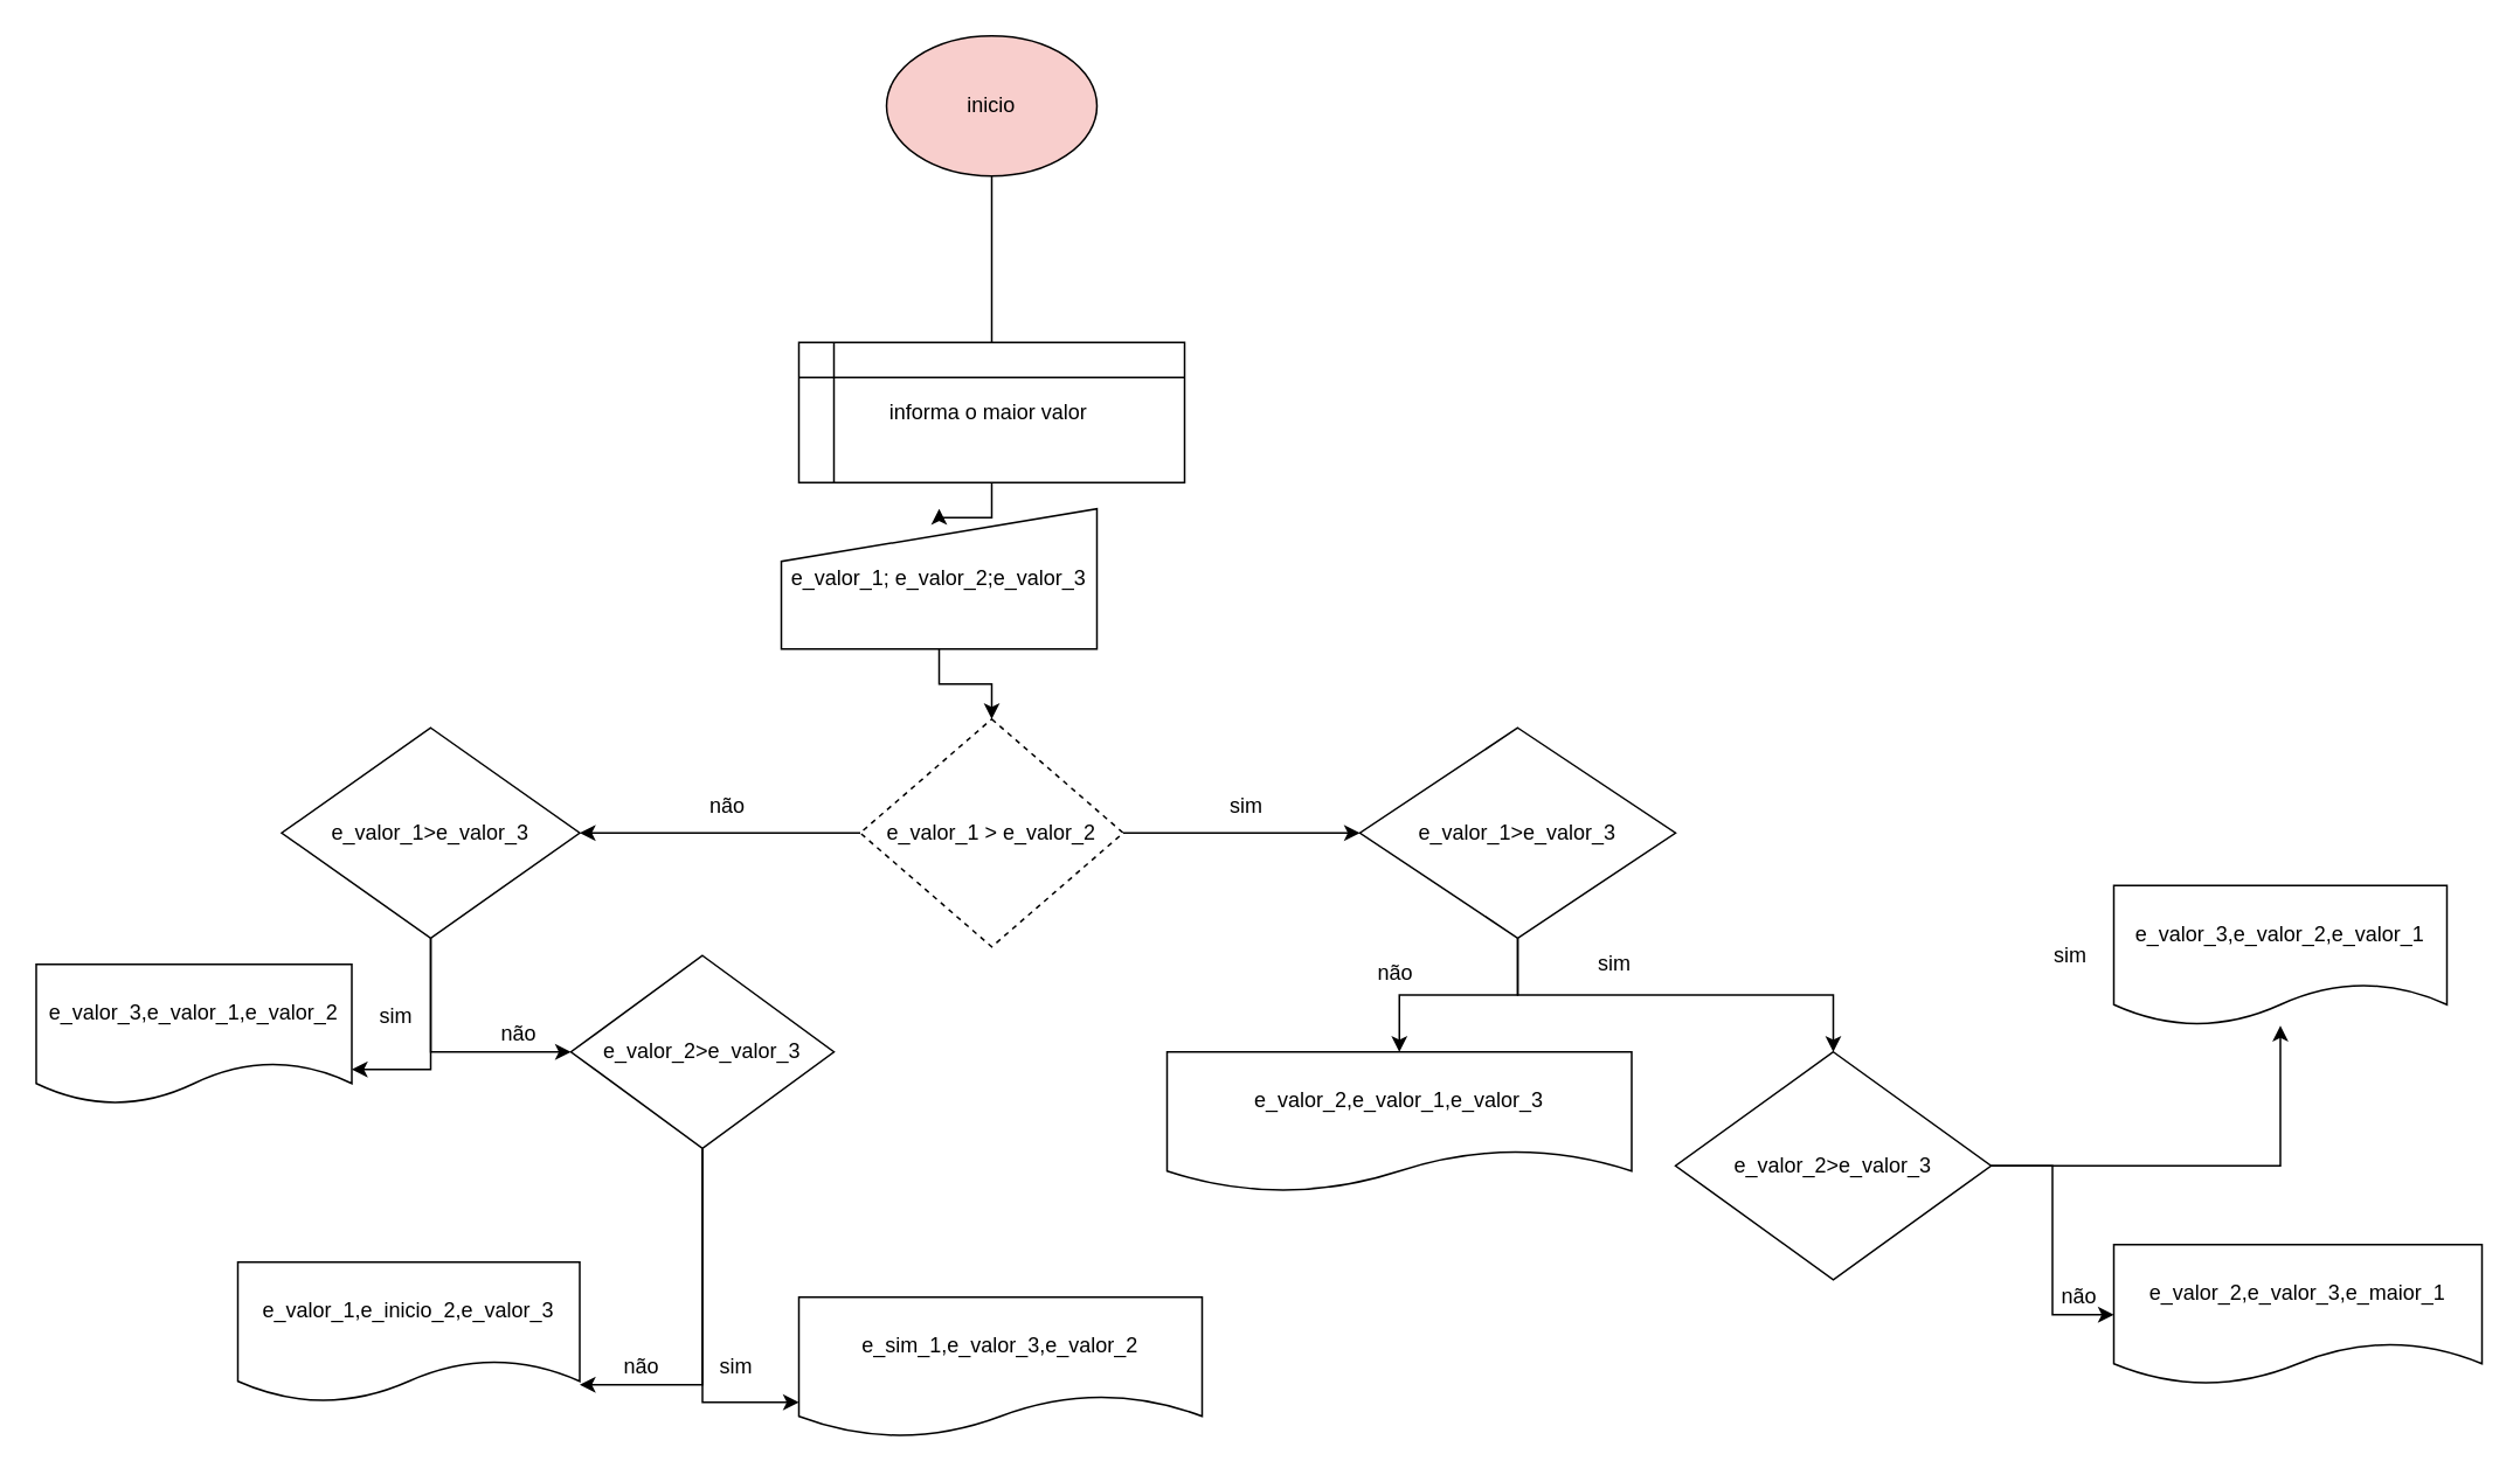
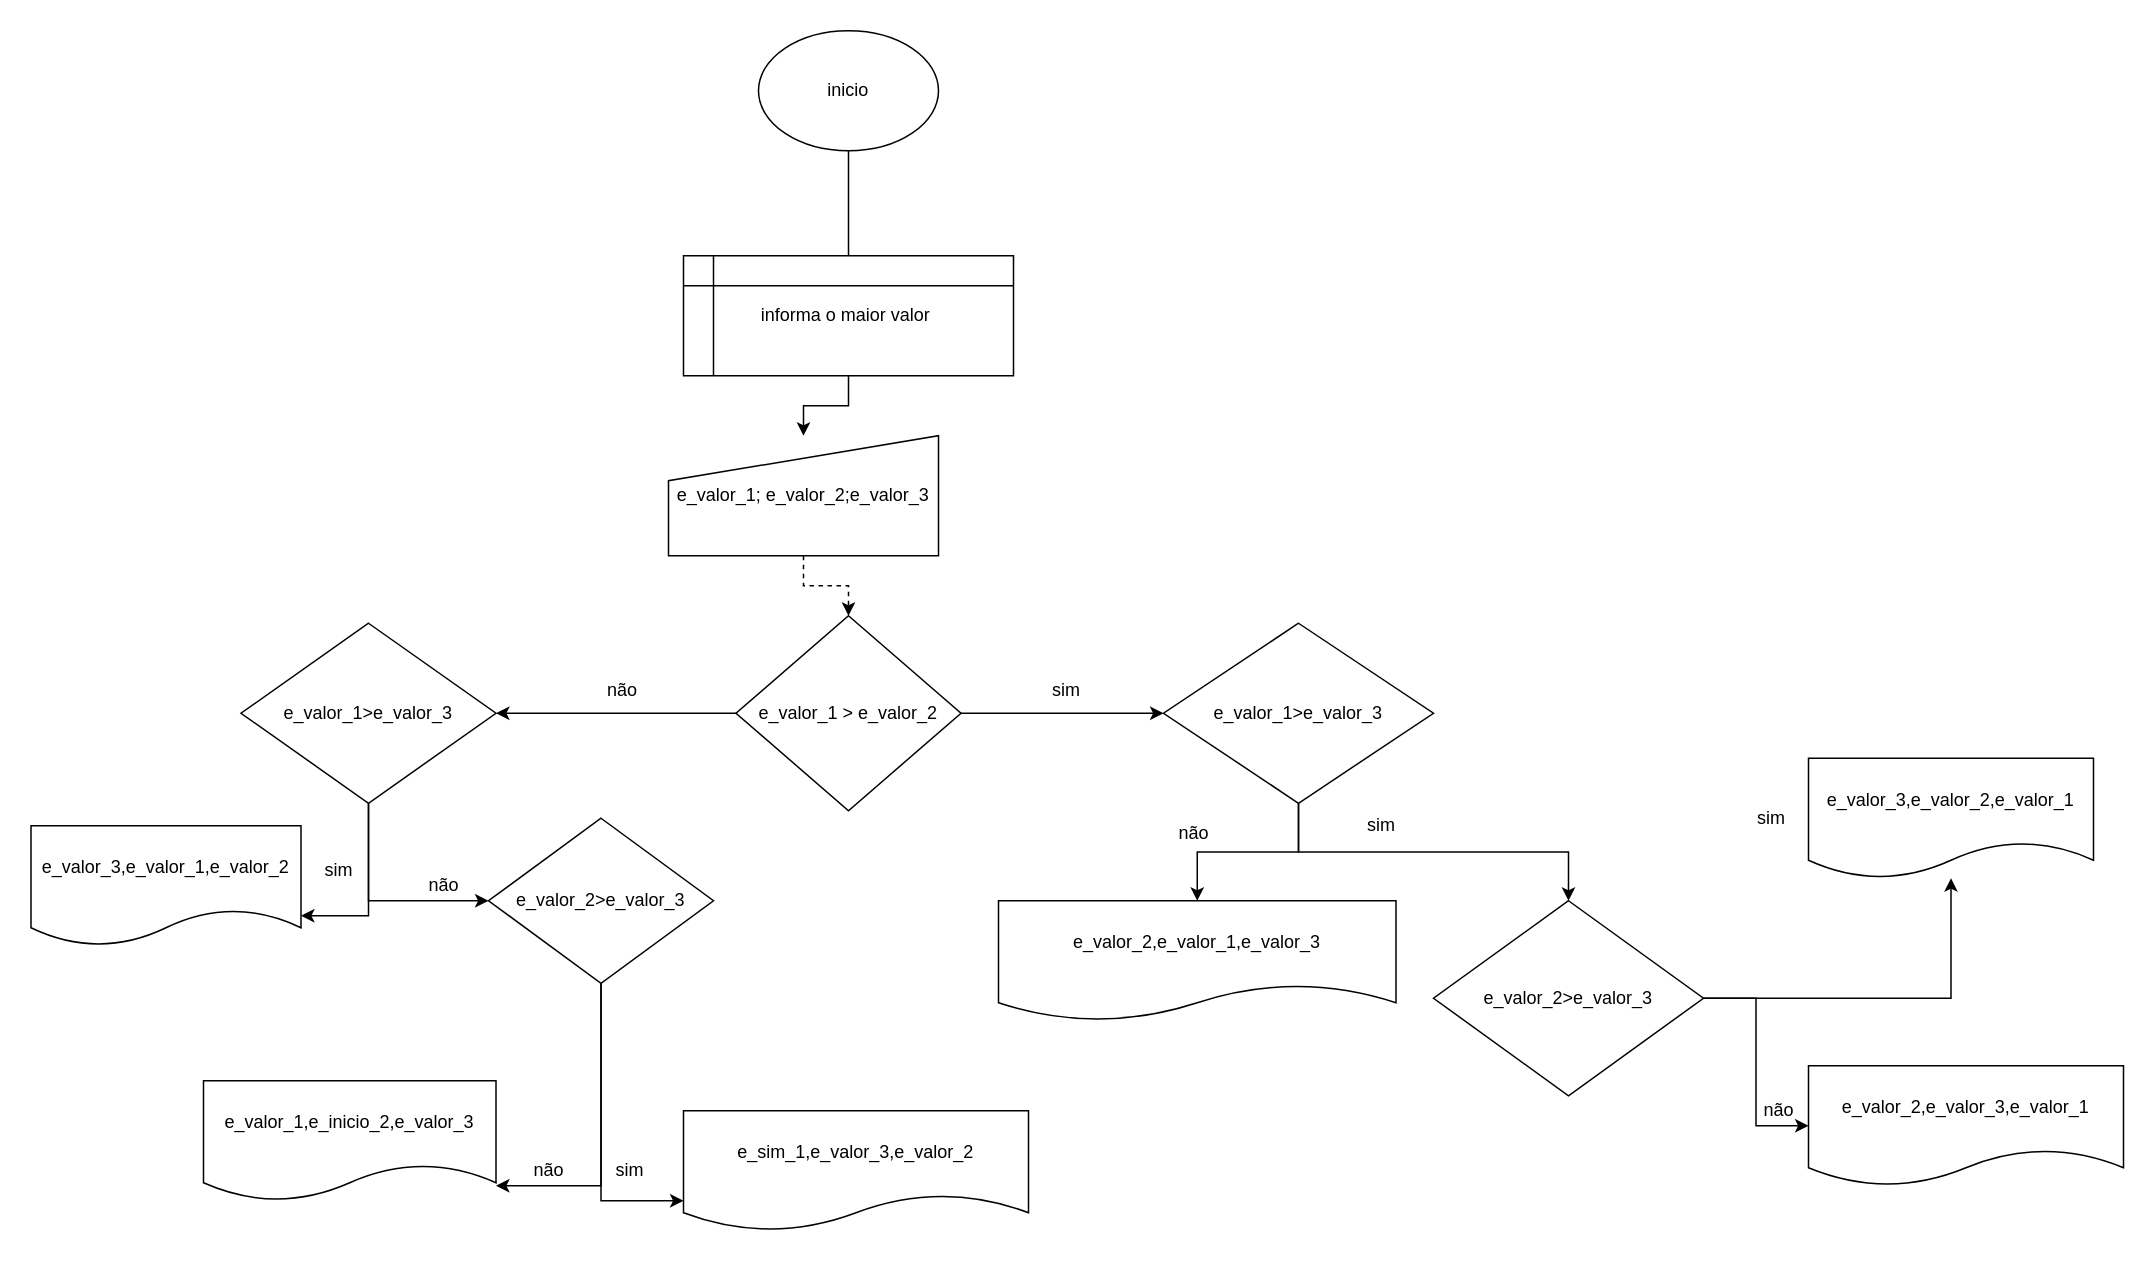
- <mxCell id="3" value="inicio" style="ellipse;whiteSpace=wrap;html=1;fillColor=#f8cecc;" vertex="1" parent="1"><mxGeometry x="505" y="20" width="120" height="80" as="geometry" /></mxCell>
+ <mxCell id="3" value="inicio" style="ellipse;whiteSpace=wrap;html=1;" vertex="1" parent="1"><mxGeometry x="505" y="20" width="120" height="80" as="geometry" /></mxCell>
- <mxCell id="5" value="informa o maior valor&amp;nbsp;" style="shape=internalStorage;whiteSpace=wrap;html=1;backgroundOutline=1;" vertex="1" parent="1"><mxGeometry x="455" y="195" width="220" height="80" as="geometry" /></mxCell>
+ <mxCell id="5" value="informa o maior valor&amp;nbsp;" style="shape=internalStorage;whiteSpace=wrap;html=1;backgroundOutline=1;" vertex="1" parent="1"><mxGeometry x="455" y="170" width="220" height="80" as="geometry" /></mxCell>
- <mxCell id="6" style="edgeStyle=orthogonalEdgeStyle;rounded=0;orthogonalLoop=1;jettySize=auto;html=1;" edge="1" parent="1" source="7" target="10"><mxGeometry relative="1" as="geometry" /></mxCell>
+ <mxCell id="6" style="edgeStyle=orthogonalEdgeStyle;rounded=0;orthogonalLoop=1;jettySize=auto;html=1;dashed=1;" edge="1" parent="1" source="7" target="10"><mxGeometry relative="1" as="geometry" /></mxCell>
- <mxCell id="10" value="e_valor_1 &amp;gt; e_valor_2" style="rhombus;whiteSpace=wrap;html=1;dashed=1;" vertex="1" parent="1"><mxGeometry x="490" y="410" width="150" height="130" as="geometry" /></mxCell>
+ <mxCell id="10" value="e_valor_1 &amp;gt; e_valor_2" style="rhombus;whiteSpace=wrap;html=1;" vertex="1" parent="1"><mxGeometry x="490" y="410" width="150" height="130" as="geometry" /></mxCell>
- <mxCell id="23" value="&lt;span&gt;e_valor_2,&lt;/span&gt;&lt;span&gt;e_valor_3,e_maior_1&lt;/span&gt;" style="shape=document;whiteSpace=wrap;html=1;boundedLbl=1;" vertex="1" parent="1"><mxGeometry x="1205" y="710" width="210" height="80" as="geometry" /></mxCell>
+ <mxCell id="23" value="&lt;span&gt;e_valor_2,&lt;/span&gt;&lt;span&gt;e_valor_3,e_valor_1&lt;/span&gt;" style="shape=document;whiteSpace=wrap;html=1;boundedLbl=1;" vertex="1" parent="1"><mxGeometry x="1205" y="710" width="210" height="80" as="geometry" /></mxCell>
